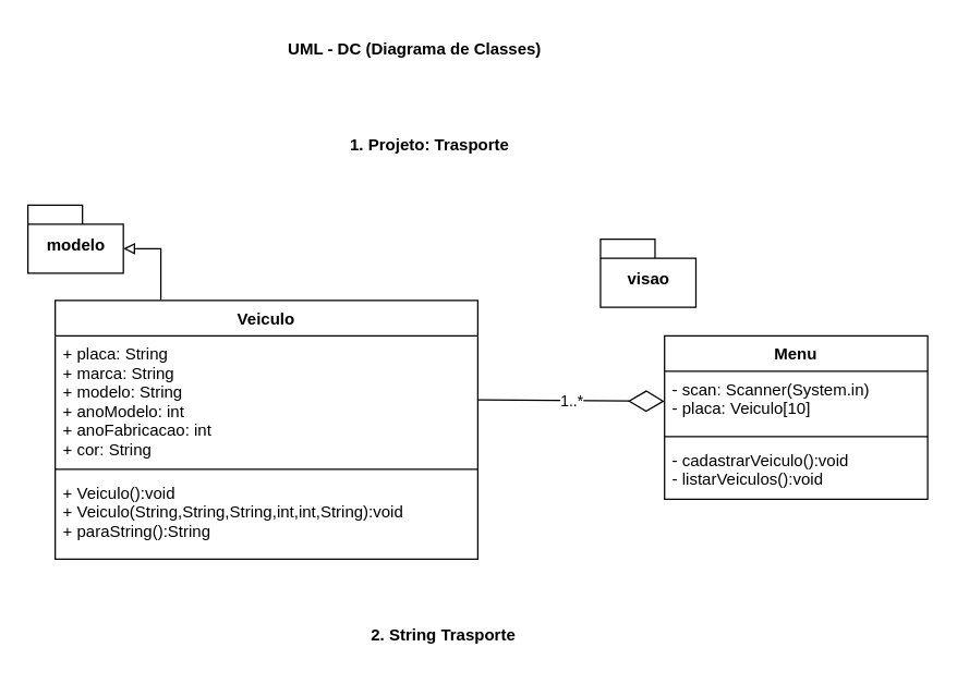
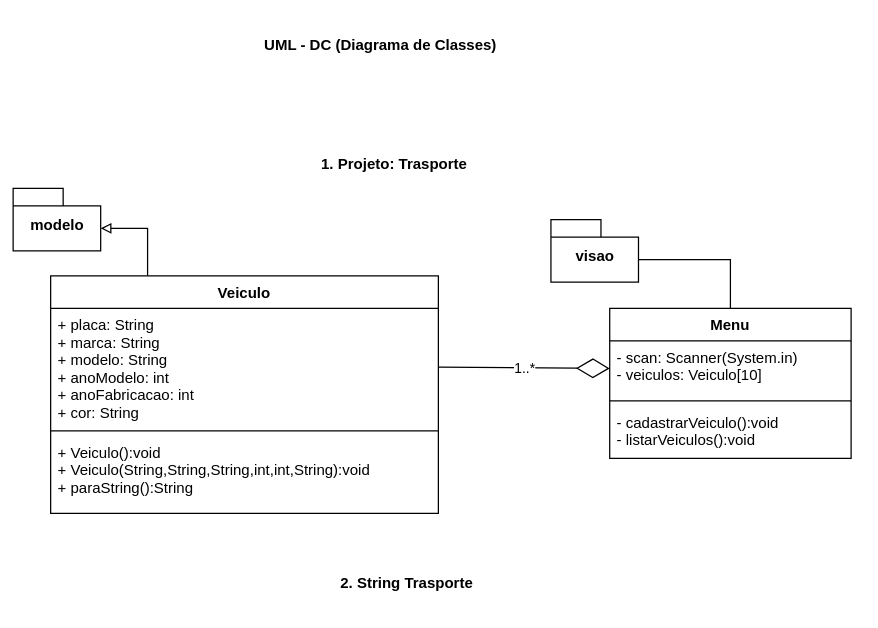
- <mxCell id="7" value="1. Projeto: Trasporte" style="text;align=center;fontStyle=1;verticalAlign=middle;spacingLeft=3;spacingRight=3;strokeColor=none;rotatable=0;points=[[0,0.5],[1,0.5]];portConstraint=eastwest;" vertex="1" parent="1"><mxGeometry x="240" y="90" width="150" height="30" as="geometry" /></mxCell>
+ <mxCell id="7" value="1. Projeto: Trasporte" style="text;align=center;fontStyle=1;verticalAlign=middle;spacingLeft=3;spacingRight=3;strokeColor=none;rotatable=0;points=[[0,0.5],[1,0.5]];portConstraint=eastwest;" vertex="1" parent="1"><mxGeometry x="240" y="115" width="150" height="30" as="geometry" /></mxCell>
- <mxCell id="8" value="modelo" style="shape=folder;fontStyle=1;spacingTop=10;tabWidth=40;tabHeight=14;tabPosition=left;html=1;" vertex="1" parent="1"><mxGeometry x="20" y="150" width="70" height="50" as="geometry" /></mxCell>
+ <mxCell id="8" value="modelo" style="shape=folder;fontStyle=1;spacingTop=10;tabWidth=40;tabHeight=14;tabPosition=left;html=1;" vertex="1" parent="1"><mxGeometry x="10" y="150" width="70" height="50" as="geometry" /></mxCell>
+ <mxCell id="10" style="edgeStyle=orthogonalEdgeStyle;rounded=0;orthogonalLoop=1;jettySize=auto;html=1;exitX=0.5;exitY=0;exitDx=0;exitDy=0;entryX=0;entryY=0;entryDx=70;entryDy=32;entryPerimeter=0;endArrow=none;endFill=0;" edge="1" parent="1" source="11" target="9"><mxGeometry relative="1" as="geometry" /></mxCell>
- <mxCell id="12" value="- scan: Scanner(System.in)&#10;- placa: Veiculo[10]" style="text;strokeColor=none;fillColor=none;align=left;verticalAlign=top;spacingLeft=4;spacingRight=4;overflow=hidden;rotatable=0;points=[[0,0.5],[1,0.5]];portConstraint=eastwest;" vertex="1" parent="11"><mxGeometry y="26" width="193" height="44" as="geometry" /></mxCell>
+ <mxCell id="12" value="- scan: Scanner(System.in)&#10;- veiculos: Veiculo[10]" style="text;strokeColor=none;fillColor=none;align=left;verticalAlign=top;spacingLeft=4;spacingRight=4;overflow=hidden;rotatable=0;points=[[0,0.5],[1,0.5]];portConstraint=eastwest;" vertex="1" parent="11"><mxGeometry y="26" width="193" height="44" as="geometry" /></mxCell>
